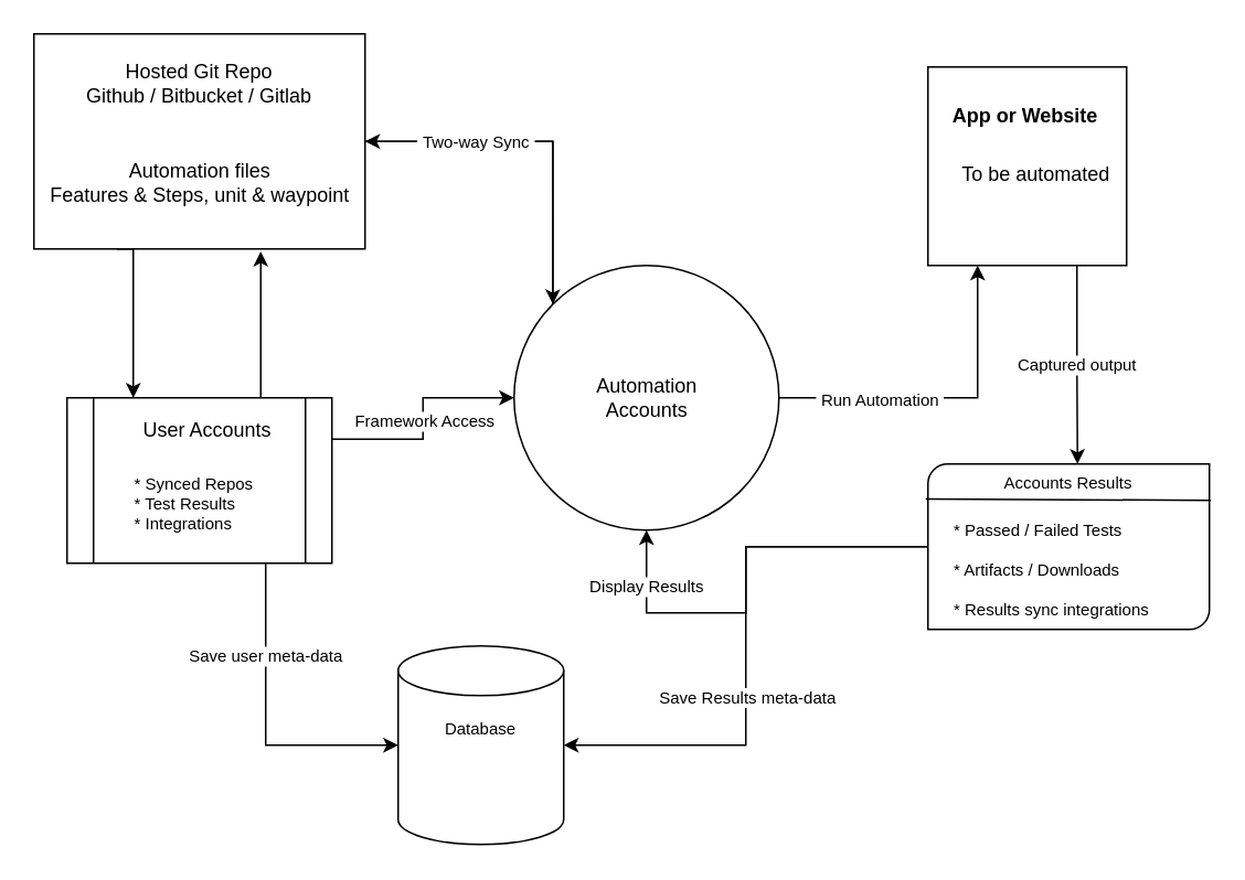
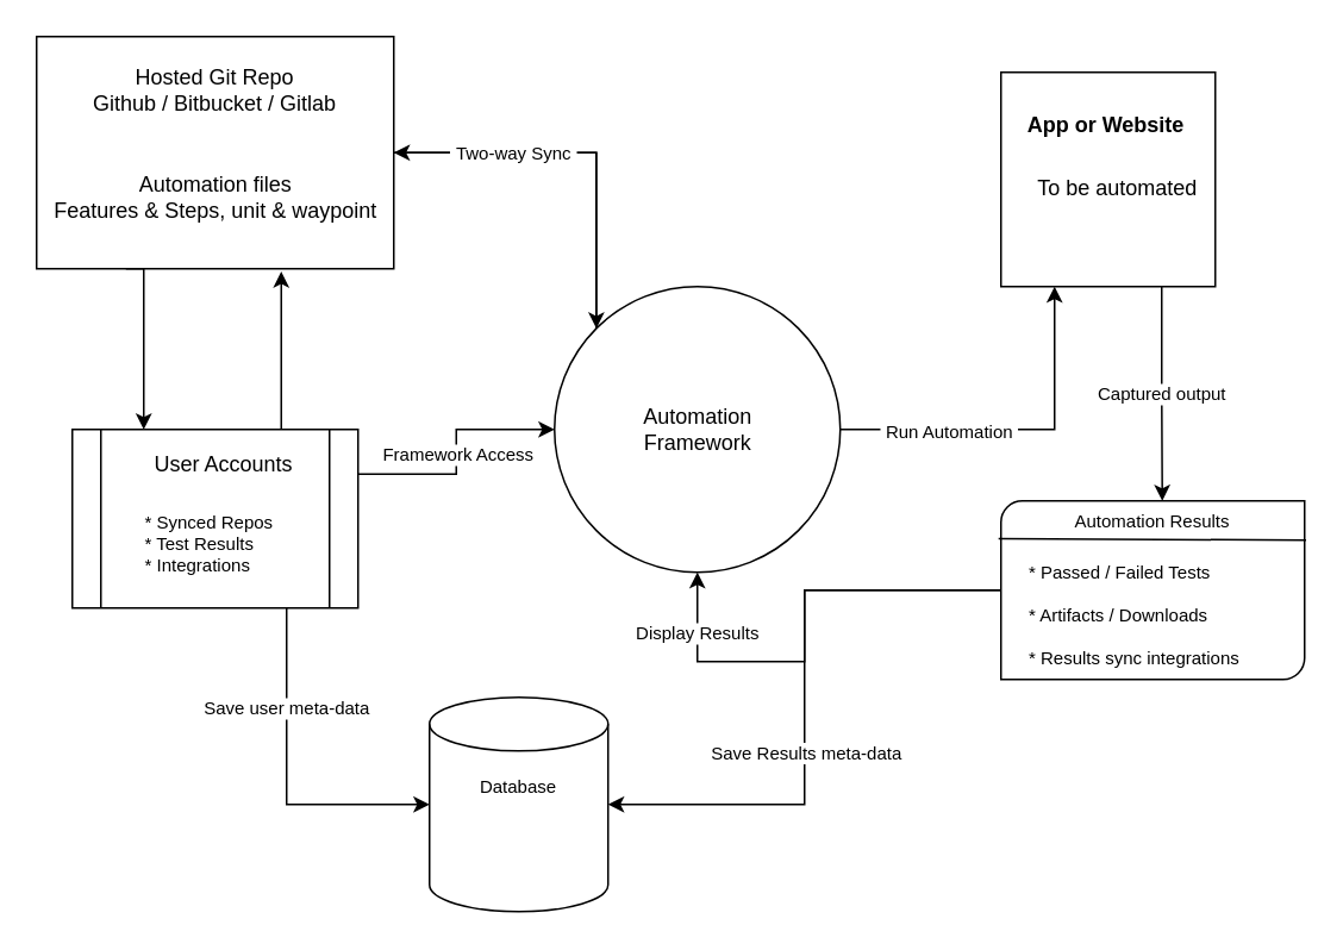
- <mxCell id="5" value="Automation Accounts" style="text;html=1;strokeColor=none;fillColor=none;align=center;verticalAlign=middle;whiteSpace=wrap;rounded=0;" vertex="1" parent="3"><mxGeometry x="32.5" y="70" width="95" height="20" as="geometry" /></mxCell>
+ <mxCell id="5" value="Automation Framework" style="text;html=1;strokeColor=none;fillColor=none;align=center;verticalAlign=middle;whiteSpace=wrap;rounded=0;" vertex="1" parent="3"><mxGeometry x="32.5" y="70" width="95" height="20" as="geometry" /></mxCell>
- <mxCell id="31" value="&lt;span&gt;Accounts Results&lt;/span&gt;" style="text;html=1;strokeColor=none;fillColor=none;align=center;verticalAlign=middle;whiteSpace=wrap;rounded=0;fontSize=10;" vertex="1" parent="29"><mxGeometry x="39" y="1" width="92" height="20" as="geometry" /></mxCell>
+ <mxCell id="31" value="&lt;span&gt;Automation Results&lt;/span&gt;" style="text;html=1;strokeColor=none;fillColor=none;align=center;verticalAlign=middle;whiteSpace=wrap;rounded=0;fontSize=10;" vertex="1" parent="29"><mxGeometry x="39" y="1" width="92" height="20" as="geometry" /></mxCell>
